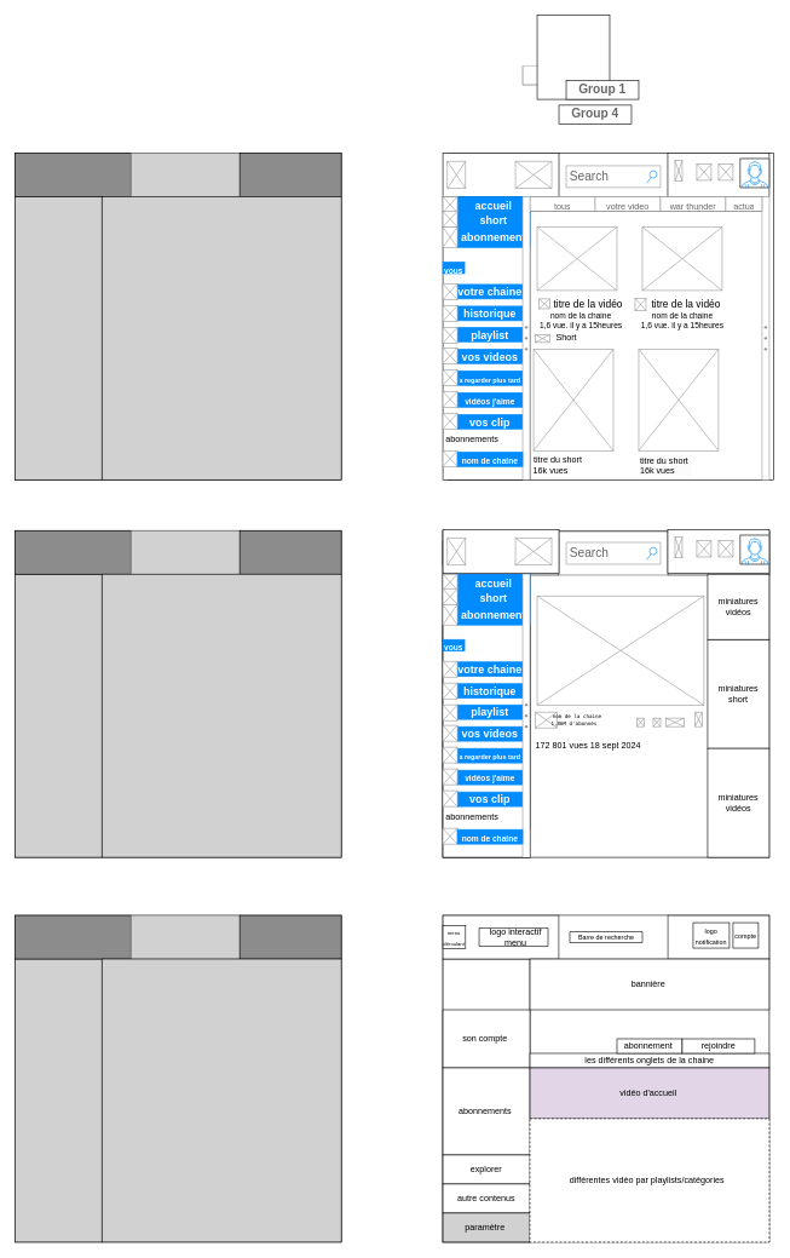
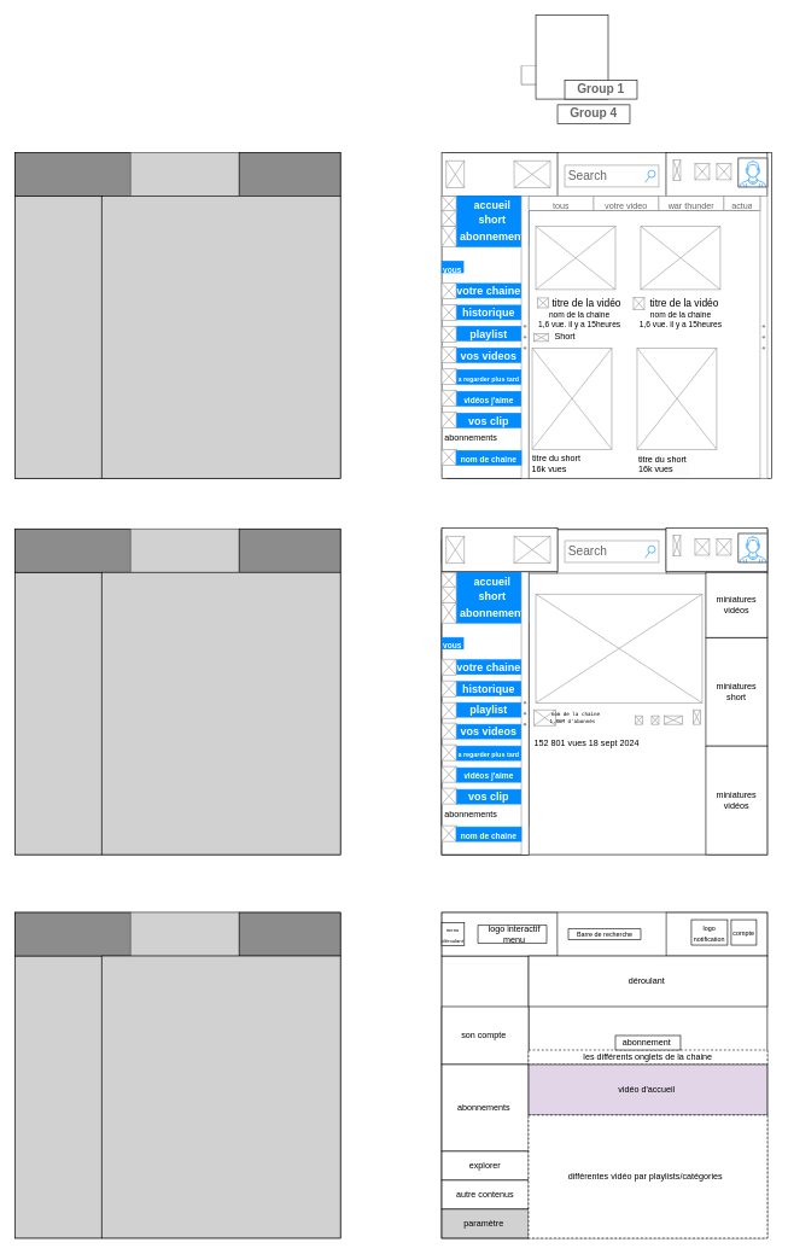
- <mxCell id="166" value="&lt;p style=&quot;line-height: 80%;&quot;&gt;172 801 vues 18 sept 2024&lt;/p&gt;" style="text;html=1;align=center;verticalAlign=middle;resizable=0;points=[];autosize=1;strokeColor=none;fillColor=none;" vertex="1" parent="1"><mxGeometry x="725" y="1000.87" width="170" height="50" as="geometry" /></mxCell>
+ <mxCell id="166" value="&lt;p style=&quot;line-height: 80%;&quot;&gt;152 801 vues 18 sept 2024&lt;/p&gt;" style="text;html=1;align=center;verticalAlign=middle;resizable=0;points=[];autosize=1;strokeColor=none;fillColor=none;" vertex="1" parent="1"><mxGeometry x="725" y="1000.87" width="170" height="50" as="geometry" /></mxCell>
- <mxCell id="61" value="bannière&amp;nbsp;" style="rounded=0;whiteSpace=wrap;html=1;" parent="1" vertex="1"><mxGeometry x="730" y="1320" width="330" height="70" as="geometry" /></mxCell>
+ <mxCell id="61" value="déroulant&amp;nbsp;" style="rounded=0;whiteSpace=wrap;html=1;" parent="1" vertex="1"><mxGeometry x="730" y="1320" width="330" height="70" as="geometry" /></mxCell>
- <mxCell id="64" value="rejoindre" style="rounded=0;whiteSpace=wrap;html=1;" parent="1" vertex="1"><mxGeometry x="940" y="1430" width="100" height="20" as="geometry" /></mxCell>
- <mxCell id="62" value="les différents onglets de la chaine" style="rounded=0;whiteSpace=wrap;html=1;" parent="1" vertex="1"><mxGeometry x="730" y="1450" width="330" height="20" as="geometry" /></mxCell>
+ <mxCell id="62" value="les différents onglets de la chaine" style="rounded=0;whiteSpace=wrap;html=1;dashed=1;" parent="1" vertex="1"><mxGeometry x="730" y="1450" width="330" height="20" as="geometry" /></mxCell>
